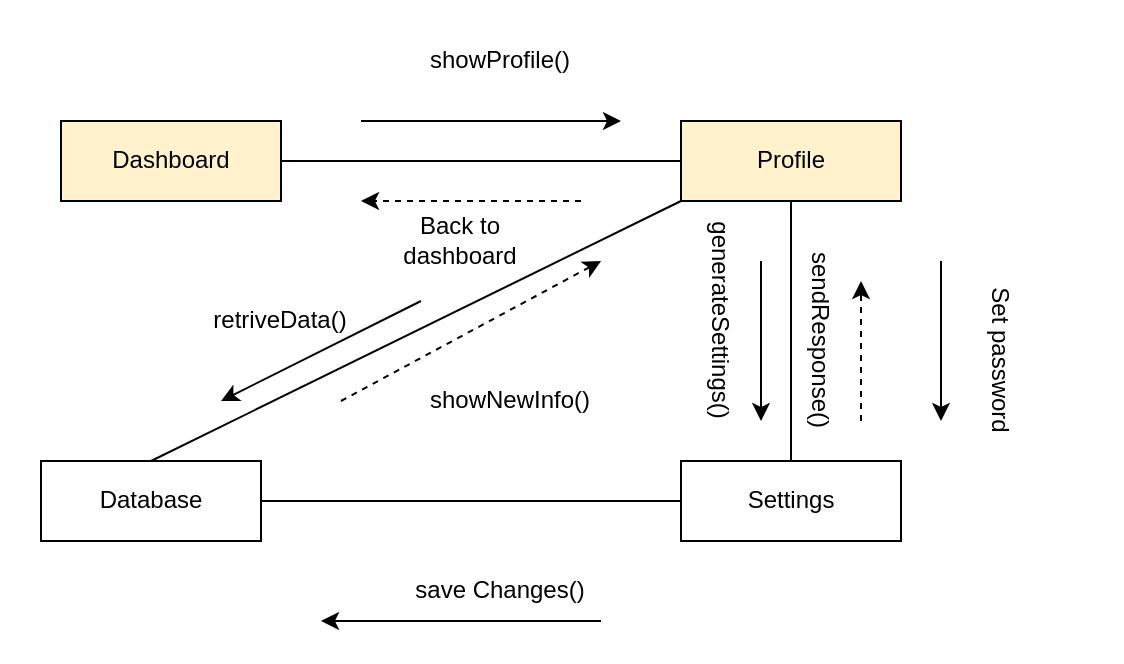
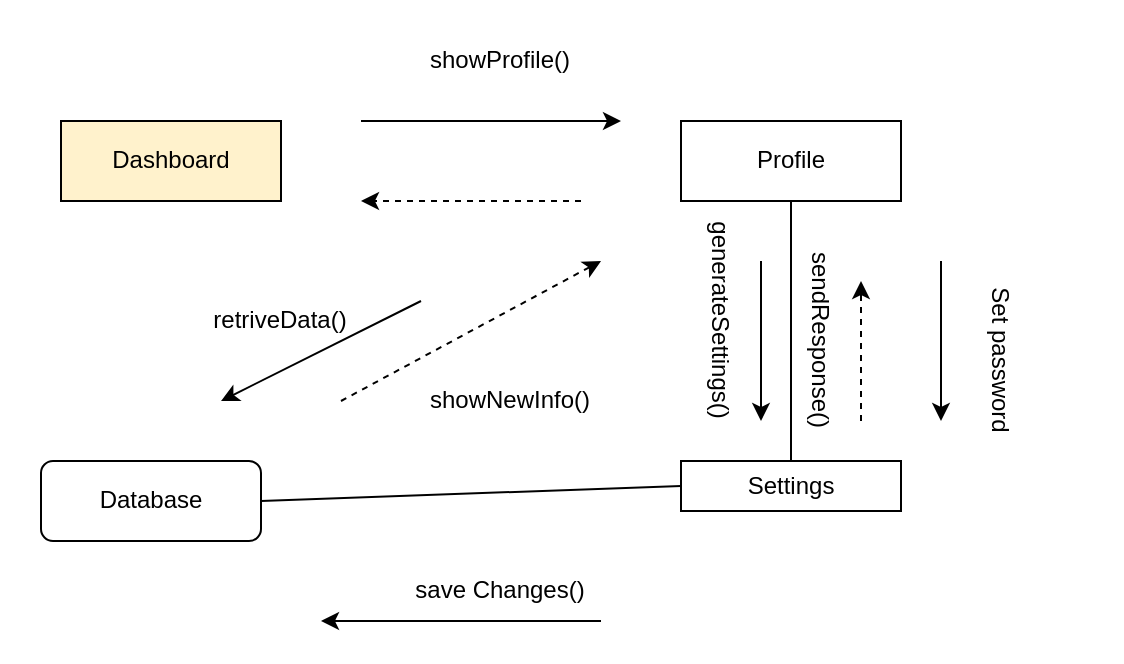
- <mxCell id="6" value="" style="endArrow=none;html=1;entryX=0;entryY=0.5;entryDx=0;entryDy=0;exitX=1;exitY=0.5;exitDx=0;exitDy=0;" parent="1" source="2" target="3" edge="1"><mxGeometry width="50" height="50" relative="1" as="geometry"><mxPoint x="264" y="110" as="sourcePoint" /><mxPoint x="314" y="60" as="targetPoint" /></mxGeometry></mxCell>
- <mxCell id="3" value="Profile" style="html=1;fillColor=#fff2cc;" parent="1" vertex="1"><mxGeometry x="340" y="60" width="110" height="40" as="geometry" /></mxCell>
+ <mxCell id="3" value="Profile" style="html=1;" parent="1" vertex="1"><mxGeometry x="340" y="60" width="110" height="40" as="geometry" /></mxCell>
- <mxCell id="21" value="Back to dashboard" style="text;html=1;strokeColor=none;fillColor=none;align=center;verticalAlign=middle;whiteSpace=wrap;rounded=0;" parent="1" vertex="1"><mxGeometry x="210" y="110" width="40" height="20" as="geometry" /></mxCell>
- <mxCell id="9" value="" style="endArrow=none;html=1;exitX=0.5;exitY=0;exitDx=0;exitDy=0;entryX=0;entryY=1;entryDx=0;entryDy=0;" parent="1" source="5" target="3" edge="1"><mxGeometry width="50" height="50" relative="1" as="geometry"><mxPoint x="290" y="280" as="sourcePoint" /><mxPoint x="340" y="230" as="targetPoint" /></mxGeometry></mxCell>
- <mxCell id="5" value="Database" style="html=1;" parent="1" vertex="1"><mxGeometry x="20" y="230" width="110" height="40" as="geometry" /></mxCell>
+ <mxCell id="5" value="Database" style="html=1;rounded=1;" parent="1" vertex="1"><mxGeometry x="20" y="230" width="110" height="40" as="geometry" /></mxCell>
- <mxCell id="4" value="Settings" style="html=1;" parent="1" vertex="1"><mxGeometry x="340" y="230" width="110" height="40" as="geometry" /></mxCell>
+ <mxCell id="4" value="Settings" style="html=1;" parent="1" vertex="1"><mxGeometry x="340" y="230" width="110" height="25" as="geometry" /></mxCell>
